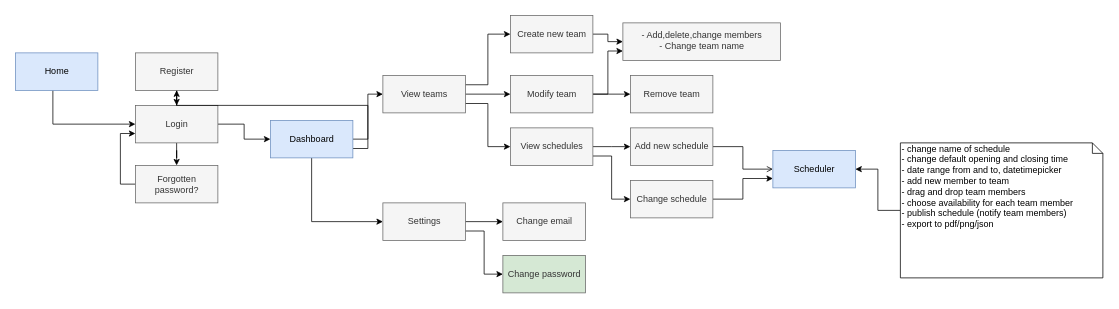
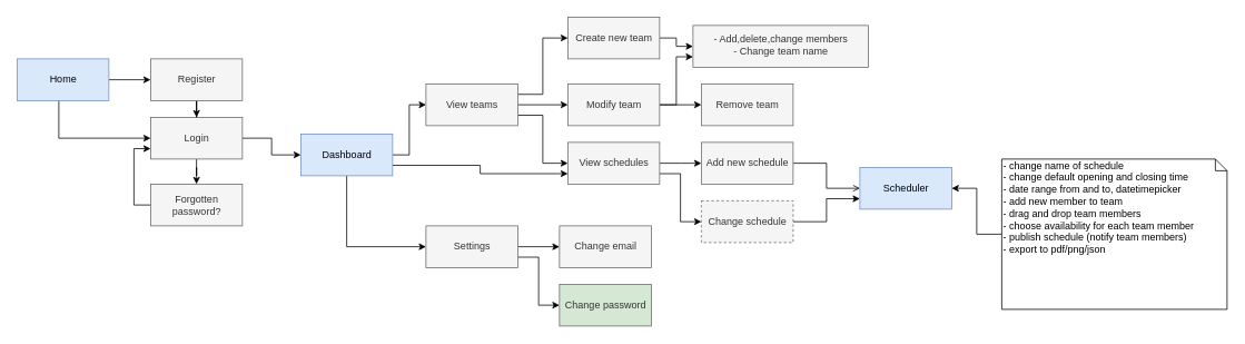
+ <mxCell id="5" style="edgeStyle=orthogonalEdgeStyle;rounded=0;orthogonalLoop=1;jettySize=auto;html=1;entryX=0;entryY=0.5;entryDx=0;entryDy=0;" parent="1" source="7" target="9" edge="1"><mxGeometry relative="1" as="geometry" /></mxCell>
- <mxCell id="12" style="edgeStyle=orthogonalEdgeStyle;rounded=0;orthogonalLoop=1;jettySize=auto;html=1;exitX=1;exitY=0.75;exitDx=0;exitDy=0;" parent="1" source="13" target="9" edge="1"><mxGeometry relative="1" as="geometry" /></mxCell>
+ <mxCell id="12" style="edgeStyle=orthogonalEdgeStyle;rounded=0;orthogonalLoop=1;jettySize=auto;html=1;entryX=0;entryY=0.75;entryDx=0;entryDy=0;exitX=1;exitY=0.75;exitDx=0;exitDy=0;" parent="1" source="13" target="20" edge="1"><mxGeometry relative="1" as="geometry" /></mxCell>
- <mxCell id="38" value="Change schedule" style="html=1;strokeWidth=1;fillColor=#f5f5f5;strokeColor=#666666;fontColor=#333333;" parent="1" vertex="1"><mxGeometry x="840" y="240" width="110" height="50" as="geometry" /></mxCell>
+ <mxCell id="38" value="Change schedule" style="html=1;strokeWidth=1;fillColor=#f5f5f5;strokeColor=#666666;fontColor=#333333;dashed=1;" parent="1" vertex="1"><mxGeometry x="840" y="240" width="110" height="50" as="geometry" /></mxCell>
